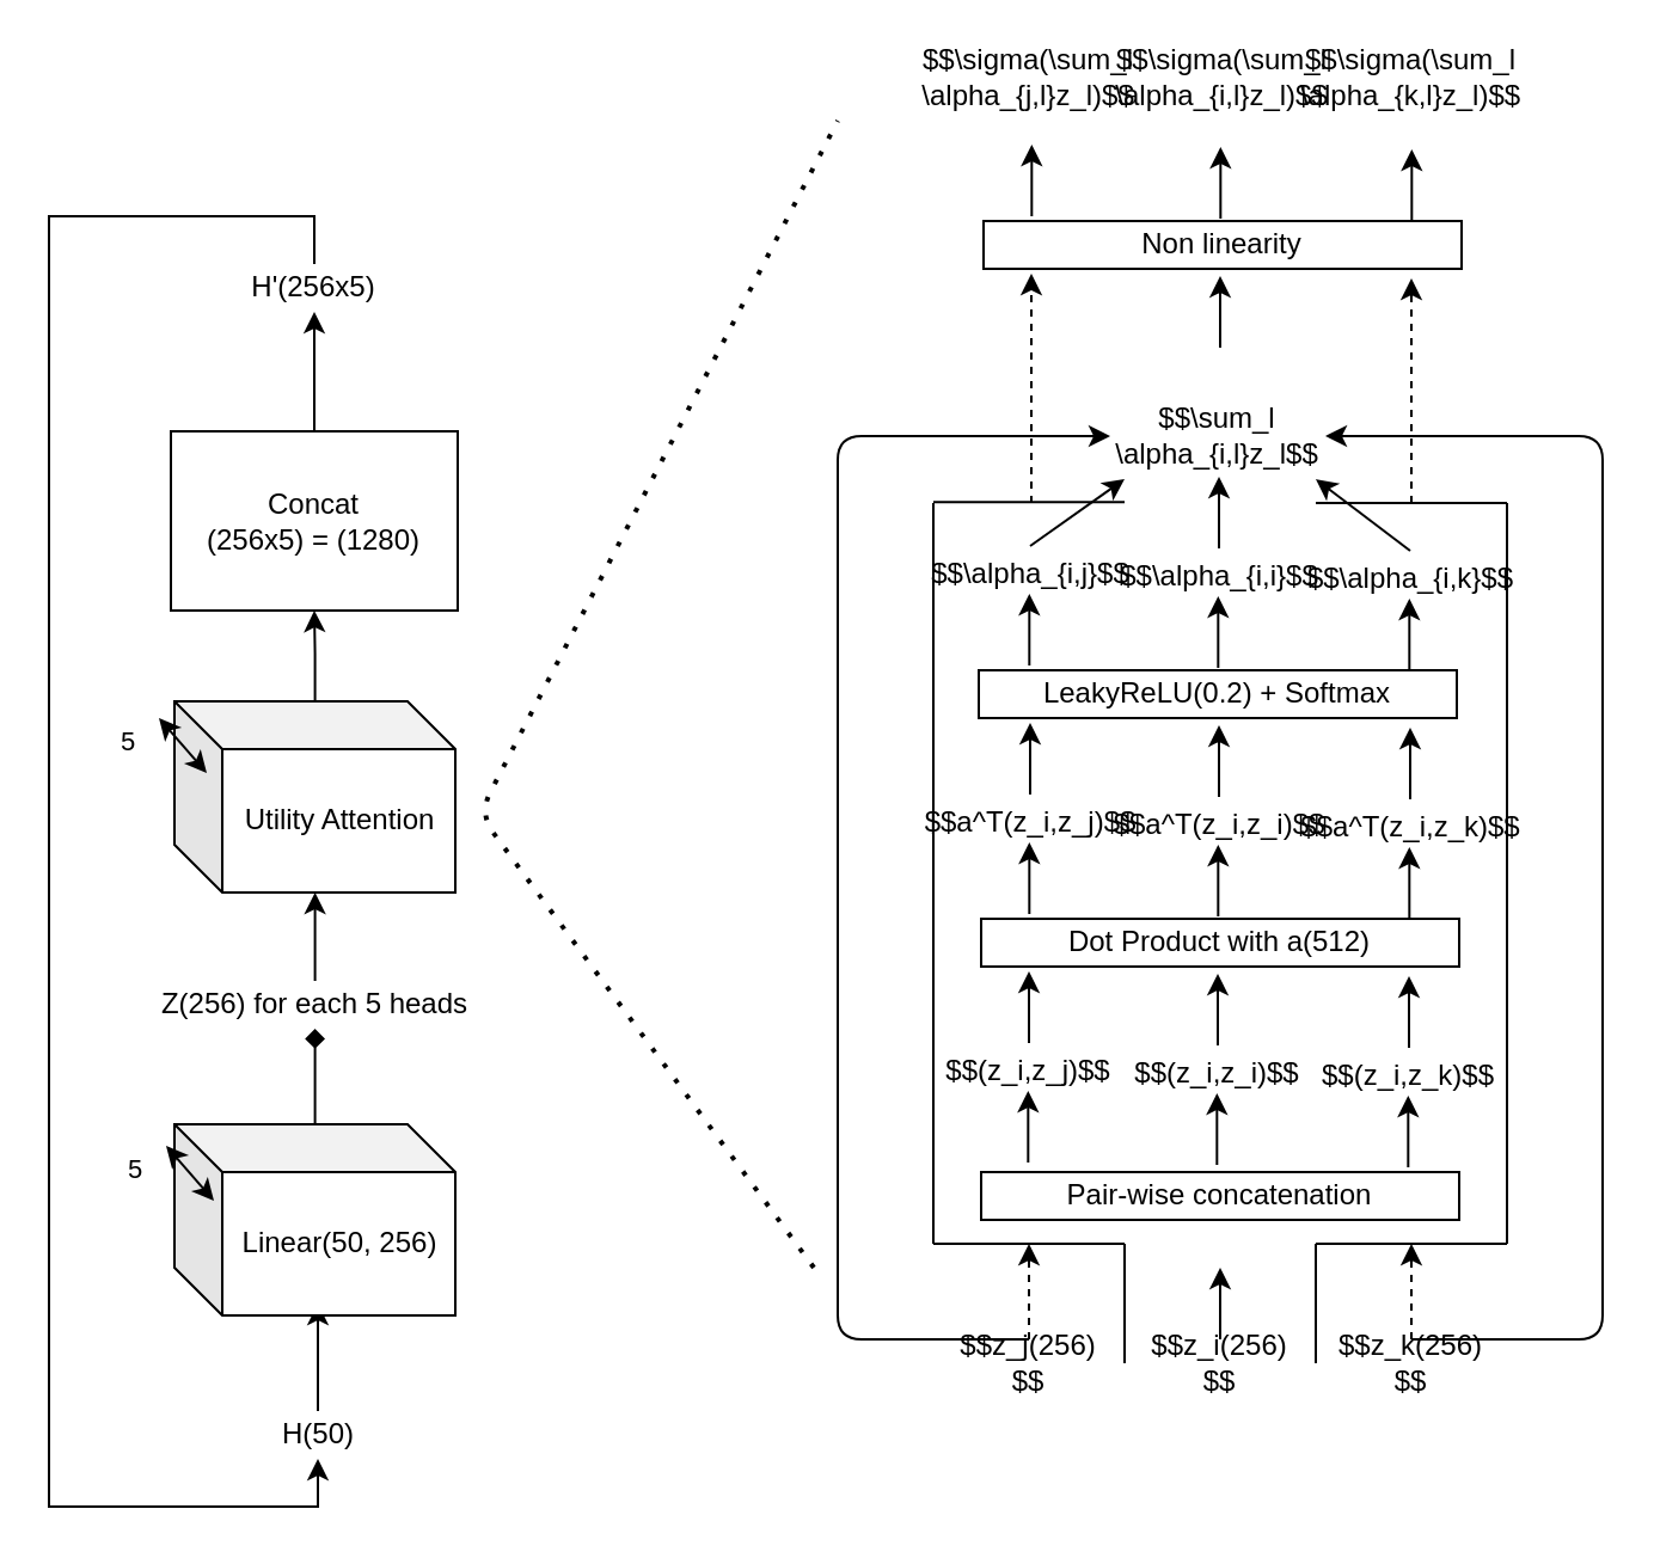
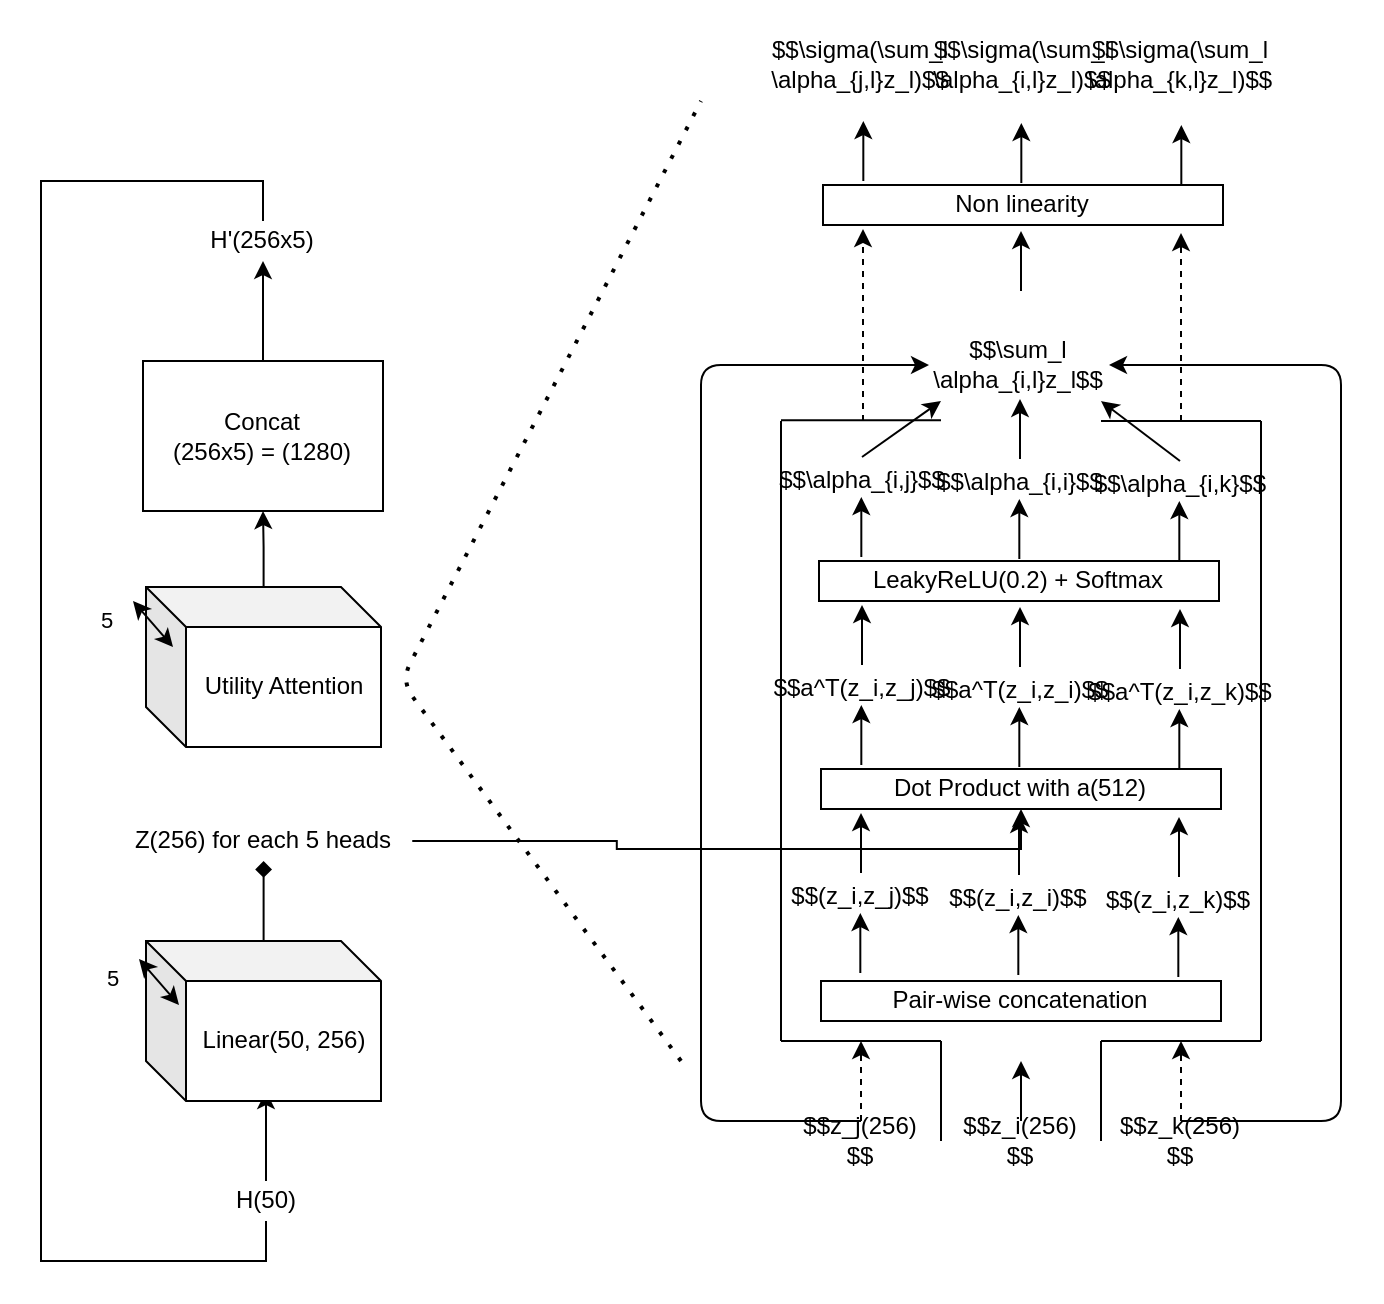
- <mxCell id="9" value="" style="edgeStyle=orthogonalEdgeStyle;rounded=0;orthogonalLoop=1;jettySize=auto;html=1;" parent="1" source="10" target="7" edge="1"><mxGeometry relative="1" as="geometry" /></mxCell>
+ <mxCell id="9" value="" style="edgeStyle=orthogonalEdgeStyle;rounded=0;orthogonalLoop=1;jettySize=auto;html=1;" parent="1" source="10" target="38" edge="1"><mxGeometry relative="1" as="geometry" /></mxCell>
- <mxCell id="14" style="edgeStyle=orthogonalEdgeStyle;rounded=0;orthogonalLoop=1;jettySize=auto;html=1;exitX=0.5;exitY=0;exitDx=0;exitDy=0;entryX=0.5;entryY=1;entryDx=0;entryDy=0;labelBackgroundColor=none;" parent="1" source="15" target="3" edge="1"><mxGeometry relative="1" as="geometry"><Array as="points"><mxPoint x="131" y="90" /><mxPoint x="20" y="90" /><mxPoint x="20" y="630" /><mxPoint x="133" y="630" /></Array></mxGeometry></mxCell>
+ <mxCell id="14" style="edgeStyle=orthogonalEdgeStyle;rounded=0;orthogonalLoop=1;jettySize=auto;html=1;exitX=0.5;exitY=0;exitDx=0;exitDy=0;entryX=0.5;entryY=1;entryDx=0;entryDy=0;labelBackgroundColor=none;endArrow=none;" parent="1" source="15" target="3" edge="1"><mxGeometry relative="1" as="geometry"><Array as="points"><mxPoint x="131" y="90" /><mxPoint x="20" y="90" /><mxPoint x="20" y="630" /><mxPoint x="133" y="630" /></Array></mxGeometry></mxCell>
